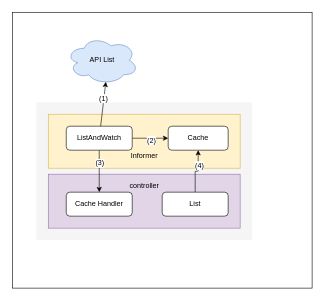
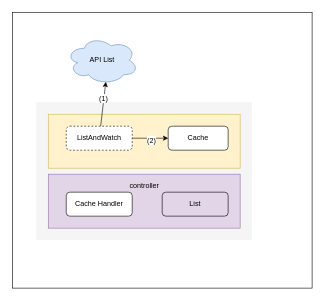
- <mxCell id="10" value="ListAndWatch" style="rounded=1;whiteSpace=wrap;html=1;" vertex="1" parent="1"><mxGeometry x="110" y="210" width="110" height="40" as="geometry" /></mxCell>
+ <mxCell id="10" value="ListAndWatch" style="rounded=1;whiteSpace=wrap;html=1;dashed=1;" vertex="1" parent="1"><mxGeometry x="110" y="210" width="110" height="40" as="geometry" /></mxCell>
- <mxCell id="19" value="Informer" style="text;html=1;resizable=0;autosize=1;align=center;verticalAlign=middle;points=[];fillColor=none;strokeColor=none;rounded=0;" vertex="1" parent="1"><mxGeometry x="210" y="250" width="60" height="20" as="geometry" /></mxCell>
- <mxCell id="8" style="edgeStyle=orthogonalEdgeStyle;rounded=0;orthogonalLoop=1;jettySize=auto;html=1;exitX=0.5;exitY=1;exitDx=0;exitDy=0;entryX=0.5;entryY=0;entryDx=0;entryDy=0;" edge="1" parent="1" source="10" target="13"><mxGeometry relative="1" as="geometry" /></mxCell>
- <mxCell id="9" value="(3)" style="text;html=1;resizable=0;points=[];align=center;verticalAlign=middle;labelBackgroundColor=#ffffff;" vertex="1" connectable="0" parent="8"><mxGeometry x="-0.404" relative="1" as="geometry"><mxPoint as="offset" /></mxGeometry></mxCell>
- <mxCell id="14" style="edgeStyle=orthogonalEdgeStyle;rounded=0;orthogonalLoop=1;jettySize=auto;html=1;exitX=0.5;exitY=0;exitDx=0;exitDy=0;entryX=0.5;entryY=1;entryDx=0;entryDy=0;" edge="1" parent="1" source="16" target="12"><mxGeometry relative="1" as="geometry" /></mxCell>
- <mxCell id="15" value="(4)" style="text;html=1;resizable=0;points=[];align=center;verticalAlign=middle;labelBackgroundColor=#ffffff;" vertex="1" connectable="0" parent="14"><mxGeometry x="0.337" y="-1" relative="1" as="geometry"><mxPoint as="offset" /></mxGeometry></mxCell>
- <mxCell id="16" value="List" style="rounded=1;whiteSpace=wrap;html=1;" vertex="1" parent="1"><mxGeometry x="270" y="320" width="110" height="40" as="geometry" /></mxCell>
+ <mxCell id="16" value="List" style="rounded=1;whiteSpace=wrap;html=1;fillColor=#e1d5e7;" vertex="1" parent="1"><mxGeometry x="270" y="320" width="110" height="40" as="geometry" /></mxCell>
